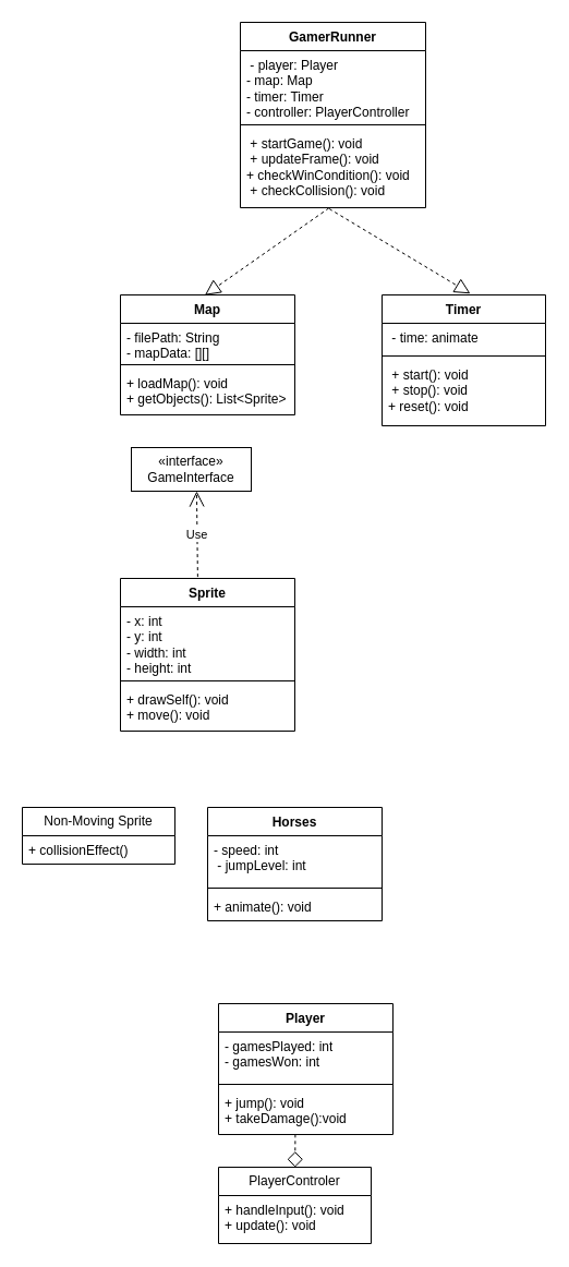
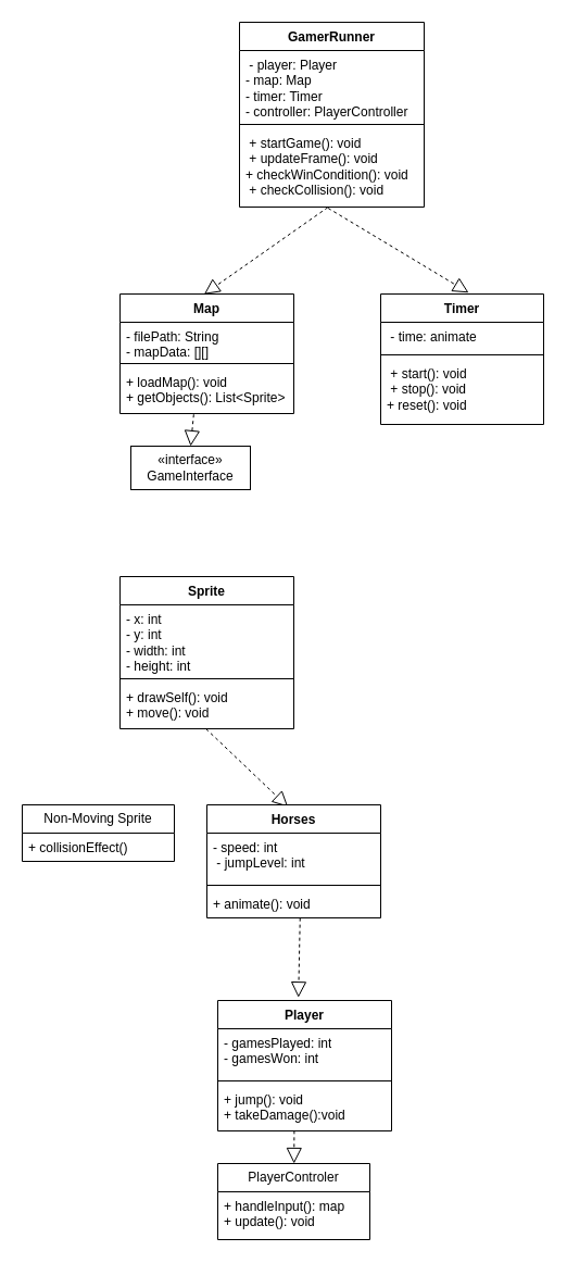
+ <mxCell id="16" value="" style="endArrow=block;dashed=1;endFill=0;endSize=12;html=1;rounded=0;exitX=0.424;exitY=1.018;exitDx=0;exitDy=0;exitPerimeter=0;entryX=0.5;entryY=0;entryDx=0;entryDy=0;" edge="1" parent="1" source="15" target="17"><mxGeometry width="160" relative="1" as="geometry"><mxPoint x="110" y="470" as="sourcePoint" /><mxPoint x="178" y="410" as="targetPoint" /></mxGeometry></mxCell>
- <mxCell id="18" value="Use" style="endArrow=open;endSize=12;dashed=1;html=1;rounded=0;entryX=0.545;entryY=1;entryDx=0;entryDy=0;entryPerimeter=0;exitX=0.443;exitY=-0.01;exitDx=0;exitDy=0;exitPerimeter=0;" edge="1" parent="1" source="19" target="17"><mxGeometry width="160" relative="1" as="geometry"><mxPoint x="180" y="530" as="sourcePoint" /><mxPoint x="270" y="440" as="targetPoint" /></mxGeometry></mxCell>
+ <mxCell id="23" value="" style="endArrow=block;dashed=1;endFill=0;endSize=12;html=1;rounded=0;exitX=0.495;exitY=1.002;exitDx=0;exitDy=0;exitPerimeter=0;entryX=0.467;entryY=0.019;entryDx=0;entryDy=0;entryPerimeter=0;" edge="1" parent="1" source="22" target="26"><mxGeometry width="160" relative="1" as="geometry"><mxPoint x="100" y="710" as="sourcePoint" /><mxPoint x="240" y="730" as="targetPoint" /></mxGeometry></mxCell>
+ <mxCell id="30" value="" style="endArrow=block;dashed=1;endFill=0;endSize=12;html=1;rounded=0;exitX=0.536;exitY=1.005;exitDx=0;exitDy=0;exitPerimeter=0;entryX=0.464;entryY=-0.023;entryDx=0;entryDy=0;entryPerimeter=0;" edge="1" parent="1" source="29" target="31"><mxGeometry width="160" relative="1" as="geometry"><mxPoint x="30" y="770" as="sourcePoint" /><mxPoint x="276" y="910" as="targetPoint" /></mxGeometry></mxCell>
- <mxCell id="37" value="" style="endArrow=diamond;dashed=1;endFill=0;endSize=12;html=1;rounded=0;exitX=0.44;exitY=0.996;exitDx=0;exitDy=0;exitPerimeter=0;" edge="1" parent="1" source="34" target="35"><mxGeometry width="160" relative="1" as="geometry"><mxPoint x="160" y="1050" as="sourcePoint" /><mxPoint x="320" y="1050" as="targetPoint" /></mxGeometry></mxCell>
+ <mxCell id="37" value="" style="endArrow=block;dashed=1;endFill=0;endSize=12;html=1;rounded=0;exitX=0.44;exitY=0.996;exitDx=0;exitDy=0;exitPerimeter=0;" edge="1" parent="1" source="34" target="35"><mxGeometry width="160" relative="1" as="geometry"><mxPoint x="160" y="1050" as="sourcePoint" /><mxPoint x="320" y="1050" as="targetPoint" /></mxGeometry></mxCell>
- <mxCell id="36" value="&lt;div&gt;+ handleInput(): void&amp;nbsp; &amp;nbsp;&amp;nbsp;&lt;/div&gt;&lt;div&gt;&lt;span style=&quot;background-color: transparent; color: light-dark(rgb(0, 0, 0), rgb(255, 255, 255));&quot;&gt;+ update(): void&lt;/span&gt;&lt;/div&gt;" style="text;strokeColor=none;fillColor=none;align=left;verticalAlign=top;spacingLeft=4;spacingRight=4;overflow=hidden;rotatable=0;points=[[0,0.5],[1,0.5]];portConstraint=eastwest;whiteSpace=wrap;html=1;" vertex="1" parent="35"><mxGeometry y="26" width="140" height="44" as="geometry" /></mxCell>
+ <mxCell id="36" value="&lt;div&gt;+ handleInput(): map&amp;nbsp; &amp;nbsp;&amp;nbsp;&lt;/div&gt;&lt;div&gt;&lt;span style=&quot;background-color: transparent; color: light-dark(rgb(0, 0, 0), rgb(255, 255, 255));&quot;&gt;+ update(): void&lt;/span&gt;&lt;/div&gt;" style="text;strokeColor=none;fillColor=none;align=left;verticalAlign=top;spacingLeft=4;spacingRight=4;overflow=hidden;rotatable=0;points=[[0,0.5],[1,0.5]];portConstraint=eastwest;whiteSpace=wrap;html=1;" vertex="1" parent="35"><mxGeometry y="26" width="140" height="44" as="geometry" /></mxCell>
